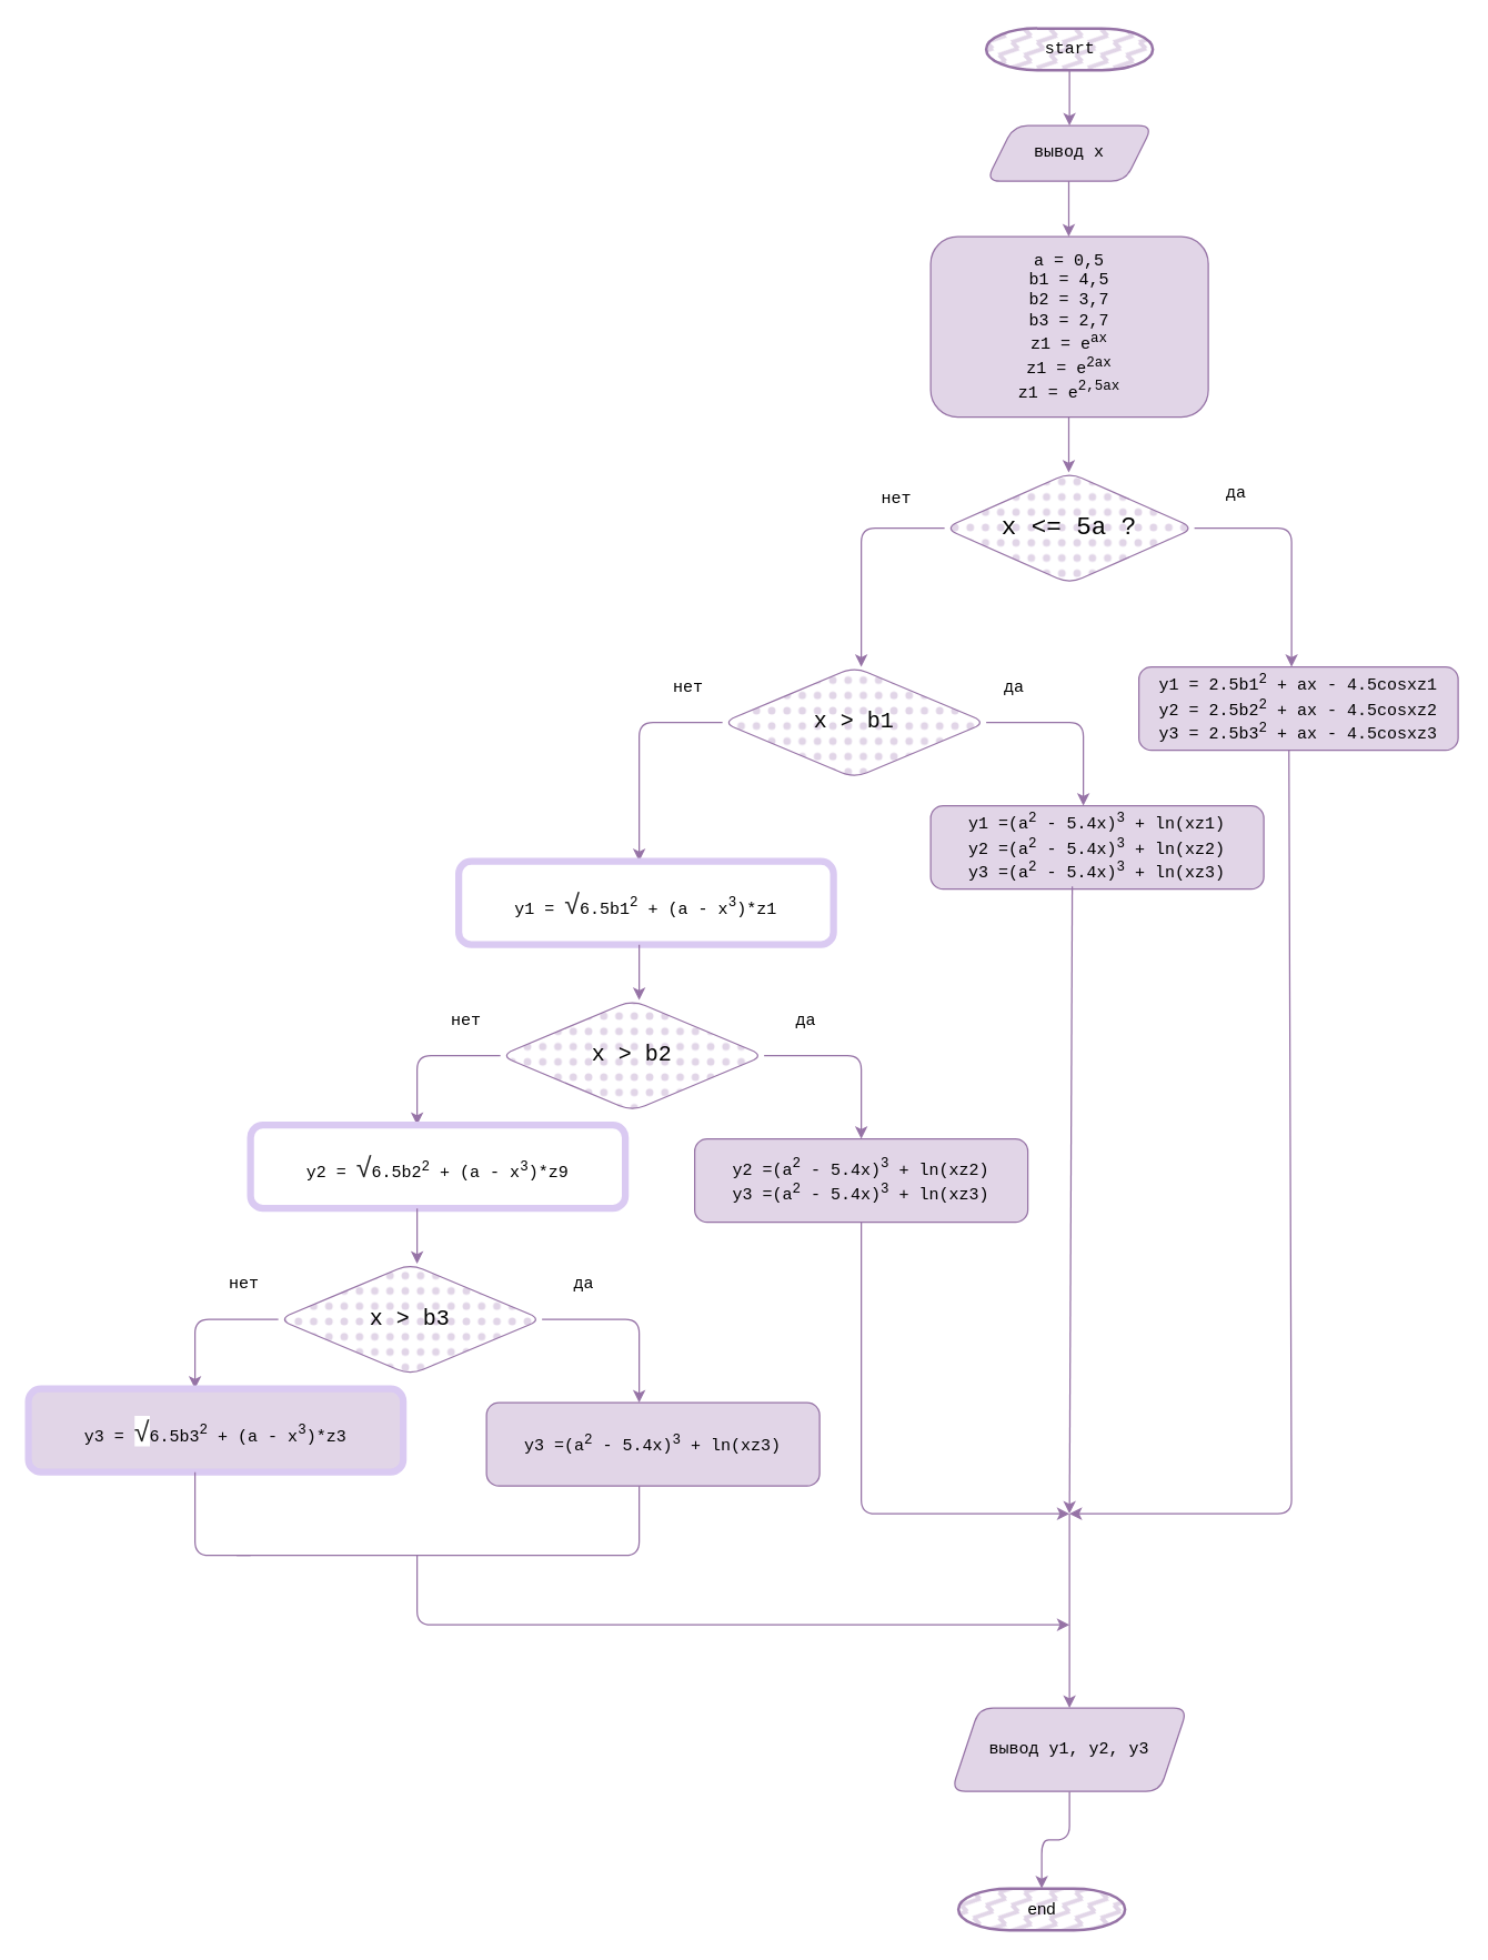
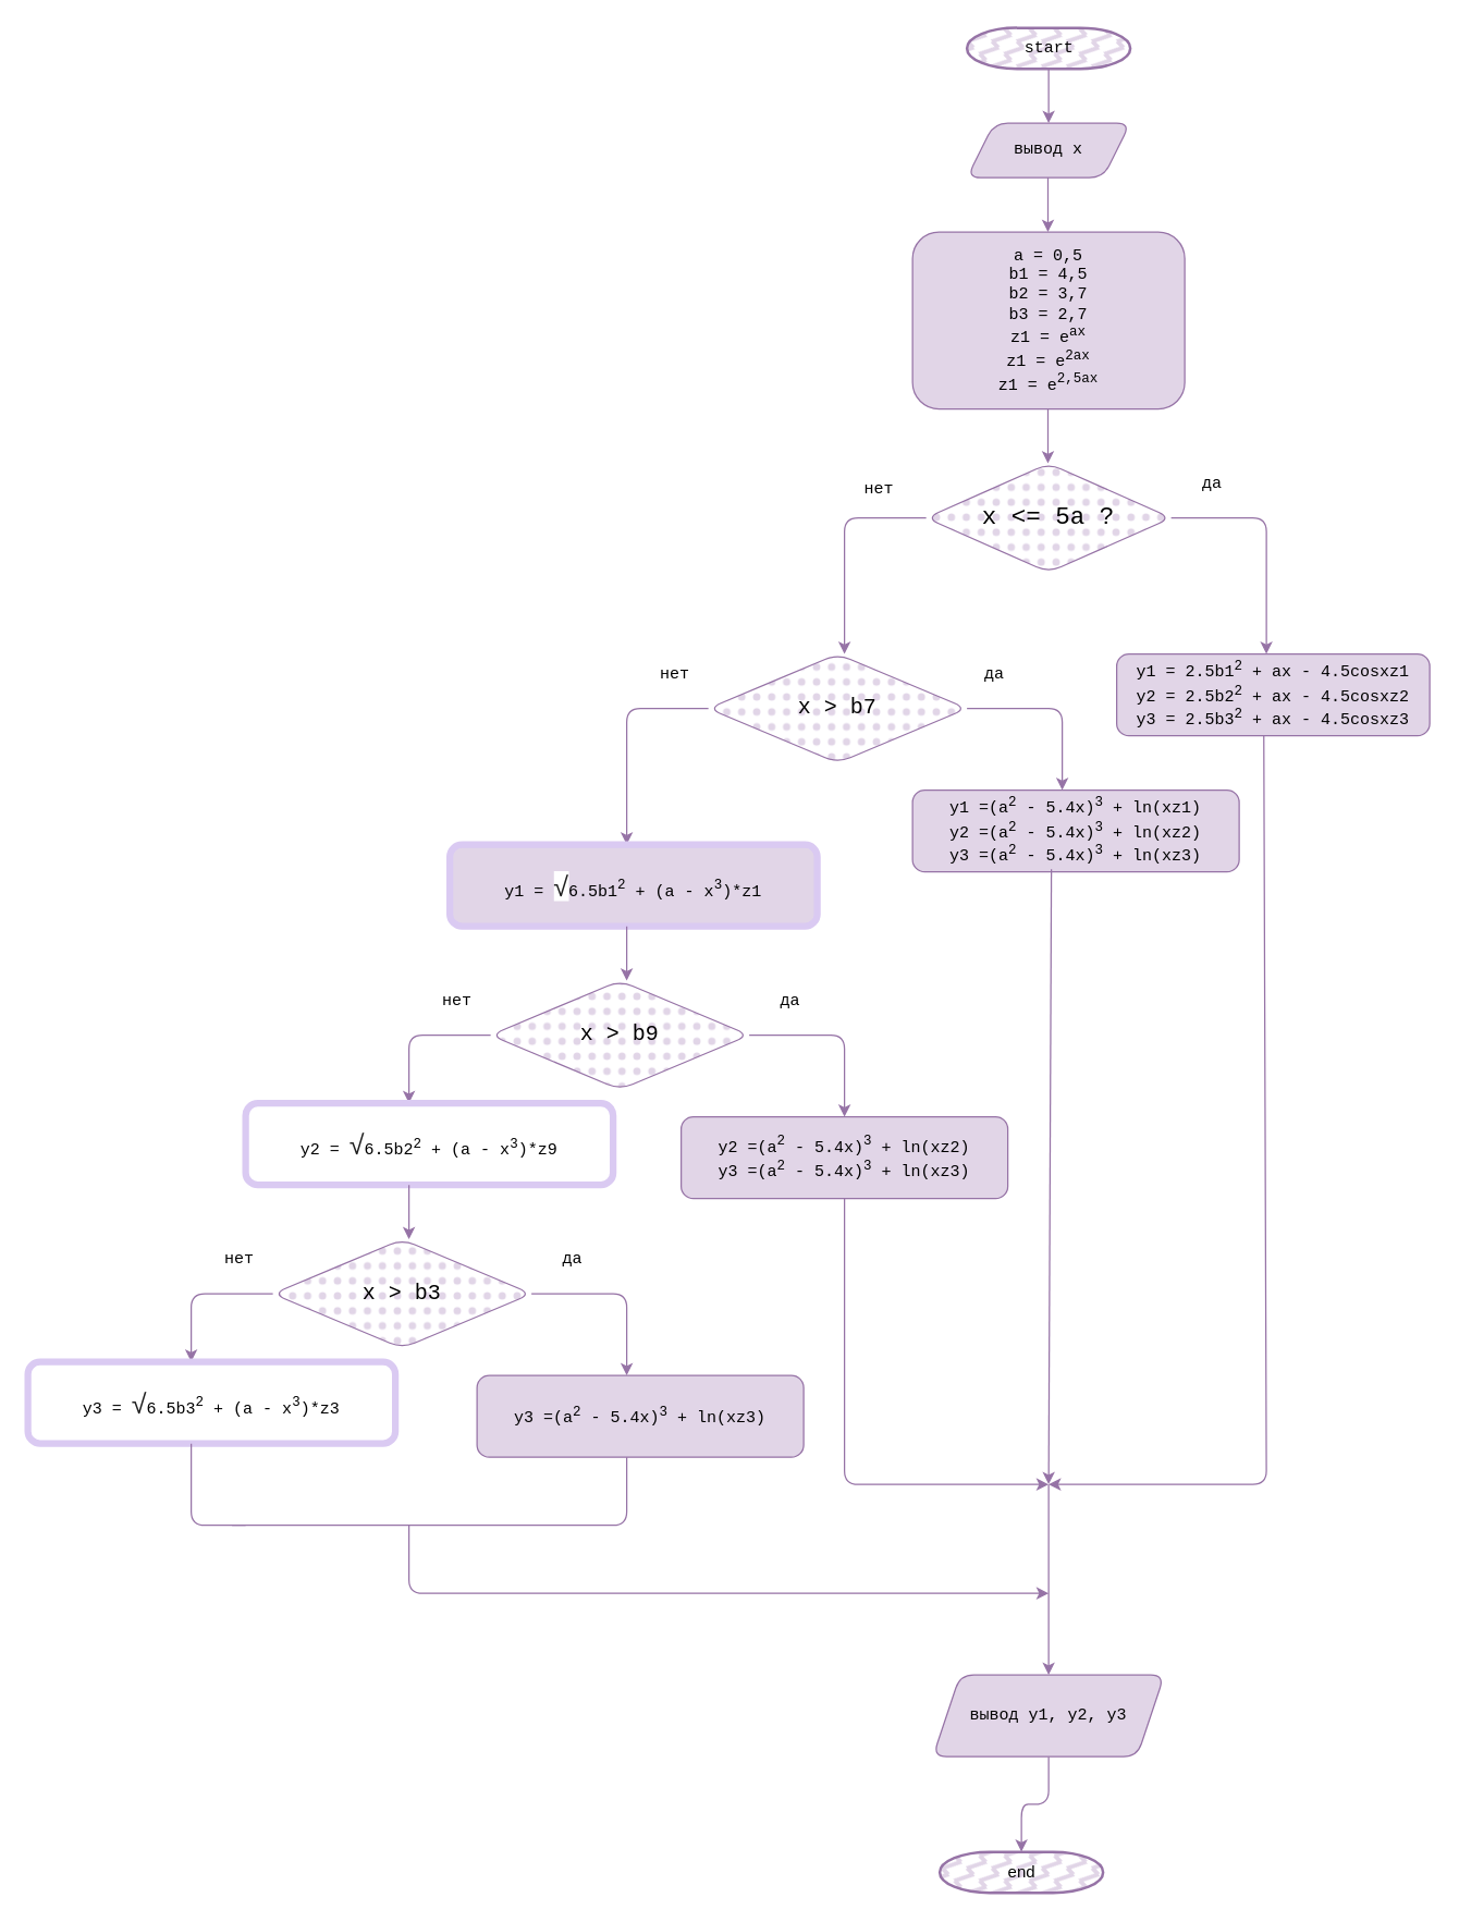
- <mxCell id="19" value="&lt;font style=&quot;font-size: 16px;&quot;&gt;x &amp;gt; b1&lt;/font&gt;" style="rhombus;whiteSpace=wrap;html=1;rounded=1;glass=0;fillStyle=dots;strokeColor=#9673a6;align=center;verticalAlign=middle;fontFamily=Courier New;fontSize=12;fontColor=default;fillColor=#e1d5e7;" parent="1" vertex="1"><mxGeometry x="520" y="480" width="190" height="80" as="geometry" /></mxCell>
+ <mxCell id="19" value="&lt;font style=&quot;font-size: 16px;&quot;&gt;x &amp;gt; b7&lt;/font&gt;" style="rhombus;whiteSpace=wrap;html=1;rounded=1;glass=0;fillStyle=dots;strokeColor=#9673a6;align=center;verticalAlign=middle;fontFamily=Courier New;fontSize=12;fontColor=default;fillColor=#e1d5e7;" parent="1" vertex="1"><mxGeometry x="520" y="480" width="190" height="80" as="geometry" /></mxCell>
- <mxCell id="26" value="y1 =&amp;nbsp;&lt;span style=&quot;color: rgb(31, 31, 31); font-family: &amp;quot;Google Sans&amp;quot;, Arial, sans-serif; font-size: 20px; text-align: left; background-color: rgb(255, 255, 255);&quot;&gt;√&lt;/span&gt;6.5b1&lt;sup&gt;2&lt;/sup&gt; + (a - x&lt;sup&gt;3&lt;/sup&gt;)*z1" style="rounded=1;whiteSpace=wrap;html=1;glass=0;fillStyle=auto;align=center;verticalAlign=middle;fontFamily=Courier New;fontSize=12;strokeWidth=5;strokeColor=#dacaf2;" parent="1" vertex="1"><mxGeometry x="330" y="620" width="270" height="60" as="geometry" /></mxCell>
+ <mxCell id="26" value="y1 =&amp;nbsp;&lt;span style=&quot;color: rgb(31, 31, 31); font-family: &amp;quot;Google Sans&amp;quot;, Arial, sans-serif; font-size: 20px; text-align: left; background-color: rgb(255, 255, 255);&quot;&gt;√&lt;/span&gt;6.5b1&lt;sup&gt;2&lt;/sup&gt; + (a - x&lt;sup&gt;3&lt;/sup&gt;)*z1" style="rounded=1;whiteSpace=wrap;html=1;glass=0;fillStyle=auto;align=center;verticalAlign=middle;fontFamily=Courier New;fontSize=12;strokeWidth=5;strokeColor=#dacaf2;fillColor=#e1d5e7;" parent="1" vertex="1"><mxGeometry x="330" y="620" width="270" height="60" as="geometry" /></mxCell>
- <mxCell id="25" value="&lt;font style=&quot;font-size: 16px;&quot;&gt;x &amp;gt; b2&lt;/font&gt;" style="rhombus;whiteSpace=wrap;html=1;rounded=1;glass=0;fillStyle=dots;strokeColor=#9673a6;align=center;verticalAlign=middle;fontFamily=Courier New;fontSize=12;fontColor=default;fillColor=#e1d5e7;" parent="1" vertex="1"><mxGeometry x="360" y="720" width="190" height="80" as="geometry" /></mxCell>
+ <mxCell id="25" value="&lt;font style=&quot;font-size: 16px;&quot;&gt;x &amp;gt; b9&lt;/font&gt;" style="rhombus;whiteSpace=wrap;html=1;rounded=1;glass=0;fillStyle=dots;strokeColor=#9673a6;align=center;verticalAlign=middle;fontFamily=Courier New;fontSize=12;fontColor=default;fillColor=#e1d5e7;" parent="1" vertex="1"><mxGeometry x="360" y="720" width="190" height="80" as="geometry" /></mxCell>
- <mxCell id="43" value="y3 =&amp;nbsp;&lt;span style=&quot;color: rgb(31, 31, 31); font-family: &amp;quot;Google Sans&amp;quot;, Arial, sans-serif; font-size: 20px; text-align: left; background-color: rgb(255, 255, 255);&quot;&gt;√&lt;/span&gt;6.5b3&lt;sup&gt;2&lt;/sup&gt; + (a - x&lt;sup&gt;3&lt;/sup&gt;)*z3" style="rounded=1;whiteSpace=wrap;html=1;glass=0;fillStyle=auto;align=center;verticalAlign=middle;fontFamily=Courier New;fontSize=12;strokeWidth=5;strokeColor=#dacaf2;fillColor=#e1d5e7;" parent="1" vertex="1"><mxGeometry x="20" y="1000" width="270" height="60" as="geometry" /></mxCell>
+ <mxCell id="43" value="y3 =&amp;nbsp;&lt;span style=&quot;color: rgb(31, 31, 31); font-family: &amp;quot;Google Sans&amp;quot;, Arial, sans-serif; font-size: 20px; text-align: left; background-color: rgb(255, 255, 255);&quot;&gt;√&lt;/span&gt;6.5b3&lt;sup&gt;2&lt;/sup&gt; + (a - x&lt;sup&gt;3&lt;/sup&gt;)*z3" style="rounded=1;whiteSpace=wrap;html=1;glass=0;fillStyle=auto;align=center;verticalAlign=middle;fontFamily=Courier New;fontSize=12;strokeWidth=5;strokeColor=#dacaf2;" parent="1" vertex="1"><mxGeometry x="20" y="1000" width="270" height="60" as="geometry" /></mxCell>
